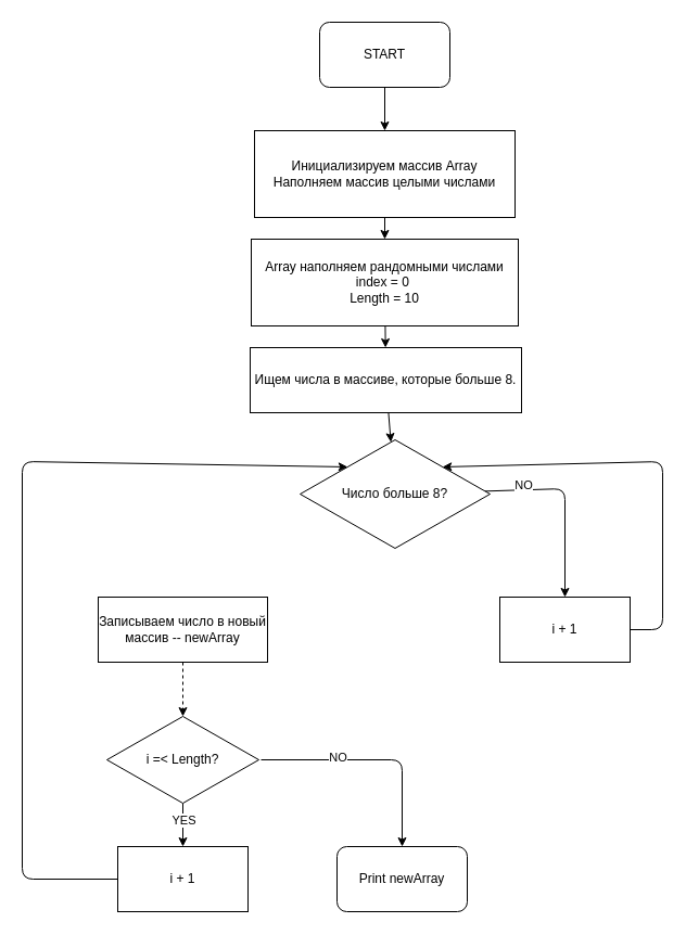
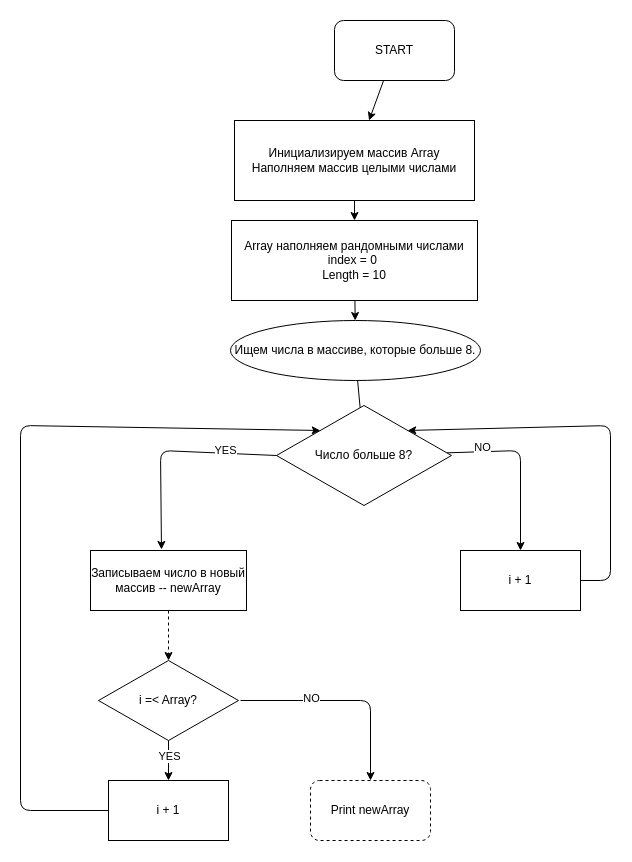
- <mxCell id="3" value="START" style="rounded=1;whiteSpace=wrap;html=1;" vertex="1" parent="1"><mxGeometry x="294" y="20" width="120" height="60" as="geometry" /></mxCell>
+ <mxCell id="3" value="START" style="rounded=1;whiteSpace=wrap;html=1;" vertex="1" parent="1"><mxGeometry x="334" y="20" width="120" height="60" as="geometry" /></mxCell>
- <mxCell id="9" value="Ищем числа в массиве, которые больше 8." style="rounded=0;whiteSpace=wrap;html=1;" vertex="1" parent="1"><mxGeometry x="230" y="320" width="250" height="60" as="geometry" /></mxCell>
+ <mxCell id="9" value="Ищем числа в массиве, которые больше 8." style="ellipse;whiteSpace=wrap;html=1;" vertex="1" parent="1"><mxGeometry x="230" y="320" width="250" height="60" as="geometry" /></mxCell>
- <mxCell id="8" value="" style="edgeStyle=none;html=1;" edge="1" parent="1" source="9" target="12"><mxGeometry relative="1" as="geometry" /></mxCell>
+ <mxCell id="8" value="" style="edgeStyle=none;html=1;endArrow=none;" edge="1" parent="1" source="9" target="12"><mxGeometry relative="1" as="geometry" /></mxCell>
+ <mxCell id="15" value="" style="endArrow=classic;html=1;exitX=0;exitY=0.5;exitDx=0;exitDy=0;entryX=0.455;entryY=-0.017;entryDx=0;entryDy=0;entryPerimeter=0;" edge="1" parent="1" source="12" target="14"><mxGeometry width="50" height="50" relative="1" as="geometry"><mxPoint x="184" y="460" as="sourcePoint" /><mxPoint x="180" y="450" as="targetPoint" /><Array as="points"><mxPoint x="160" y="450" /></Array></mxGeometry></mxCell>
+ <mxCell id="16" value="YES" style="edgeLabel;html=1;align=center;verticalAlign=middle;resizable=0;points=[];" vertex="1" connectable="0" parent="15"><mxGeometry x="-0.519" y="-3" relative="1" as="geometry"><mxPoint as="offset" /></mxGeometry></mxCell>
- <mxCell id="19" value="i =&amp;lt; Length?" style="rhombus;whiteSpace=wrap;html=1;" vertex="1" parent="1"><mxGeometry x="98" y="660" width="140" height="80" as="geometry" /></mxCell>
+ <mxCell id="19" value="i =&amp;lt; Array?" style="rhombus;whiteSpace=wrap;html=1;" vertex="1" parent="1"><mxGeometry x="98" y="660" width="140" height="80" as="geometry" /></mxCell>
- <mxCell id="24" value="Print newArray" style="rounded=1;whiteSpace=wrap;html=1;" vertex="1" parent="1"><mxGeometry x="310" y="780" width="120" height="60" as="geometry" /></mxCell>
+ <mxCell id="24" value="Print newArray" style="rounded=1;whiteSpace=wrap;html=1;dashed=1;" vertex="1" parent="1"><mxGeometry x="310" y="780" width="120" height="60" as="geometry" /></mxCell>
